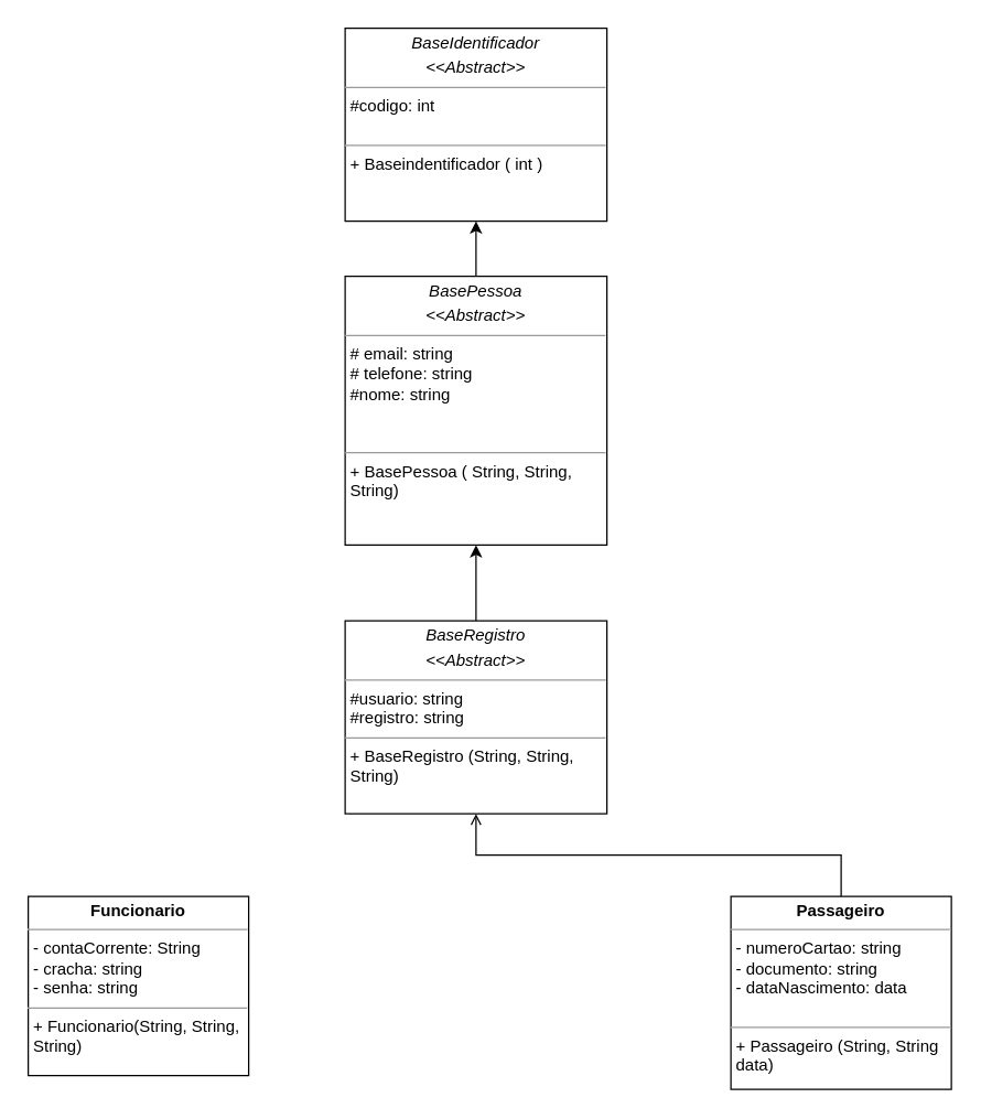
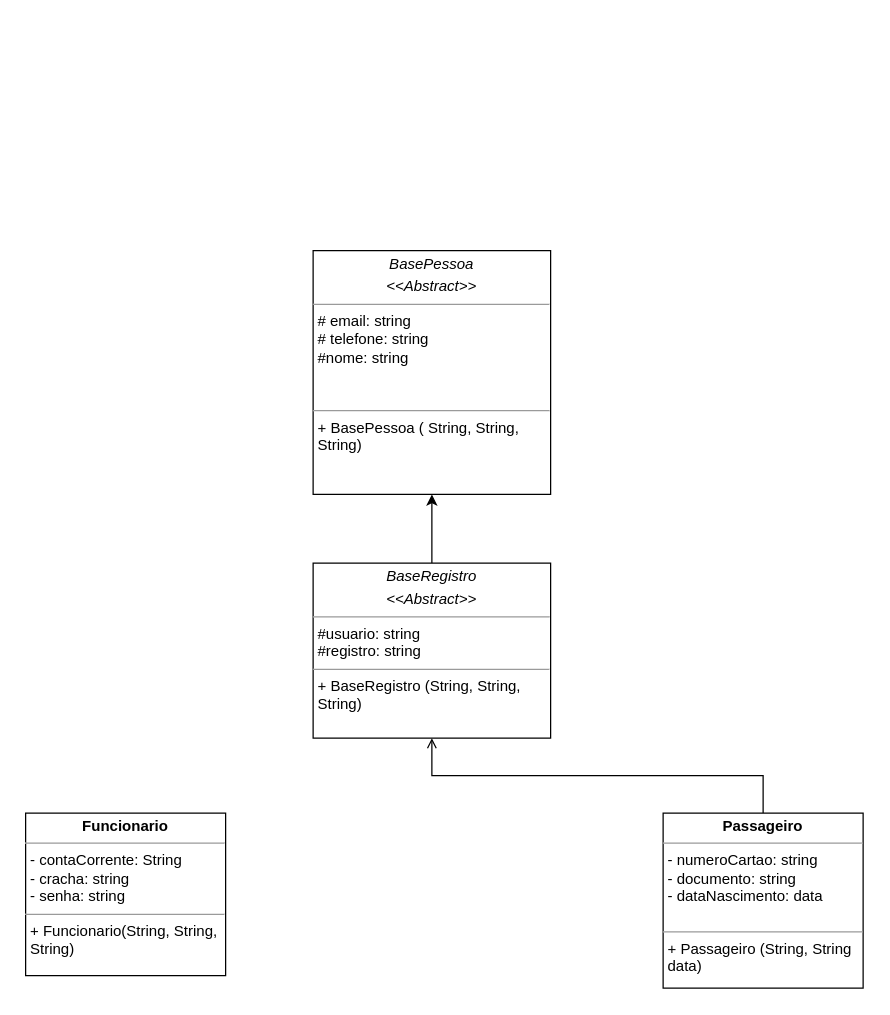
- <mxCell id="7" value="&lt;p style=&quot;margin:0px;margin-top:4px;text-align:center;&quot;&gt;&lt;i&gt;BaseIdentificador&lt;/i&gt;&lt;/p&gt;&lt;p style=&quot;margin:0px;margin-top:4px;text-align:center;&quot;&gt;&lt;i&gt;&amp;lt;&amp;lt;Abstract&amp;gt;&amp;gt;&lt;/i&gt;&lt;br&gt;&lt;/p&gt;&lt;hr size=&quot;1&quot;&gt;&lt;p style=&quot;margin:0px;margin-left:4px;&quot;&gt;#codigo: int&lt;br&gt;&lt;br&gt;&lt;/p&gt;&lt;hr size=&quot;1&quot;&gt;&lt;p style=&quot;margin:0px;margin-left:4px;&quot;&gt;+ Baseindentificador ( int )&lt;br&gt;&lt;br&gt;&lt;/p&gt;" style="verticalAlign=top;align=left;overflow=fill;fontSize=12;fontFamily=Helvetica;html=1;whiteSpace=wrap;" parent="1" vertex="1"><mxGeometry x="250" y="20" width="190" height="140" as="geometry" /></mxCell>
- <mxCell id="2" style="edgeStyle=orthogonalEdgeStyle;rounded=0;orthogonalLoop=1;jettySize=auto;html=1;exitX=0.5;exitY=0;exitDx=0;exitDy=0;" parent="1" source="3" target="7" edge="1"><mxGeometry relative="1" as="geometry" /></mxCell>
